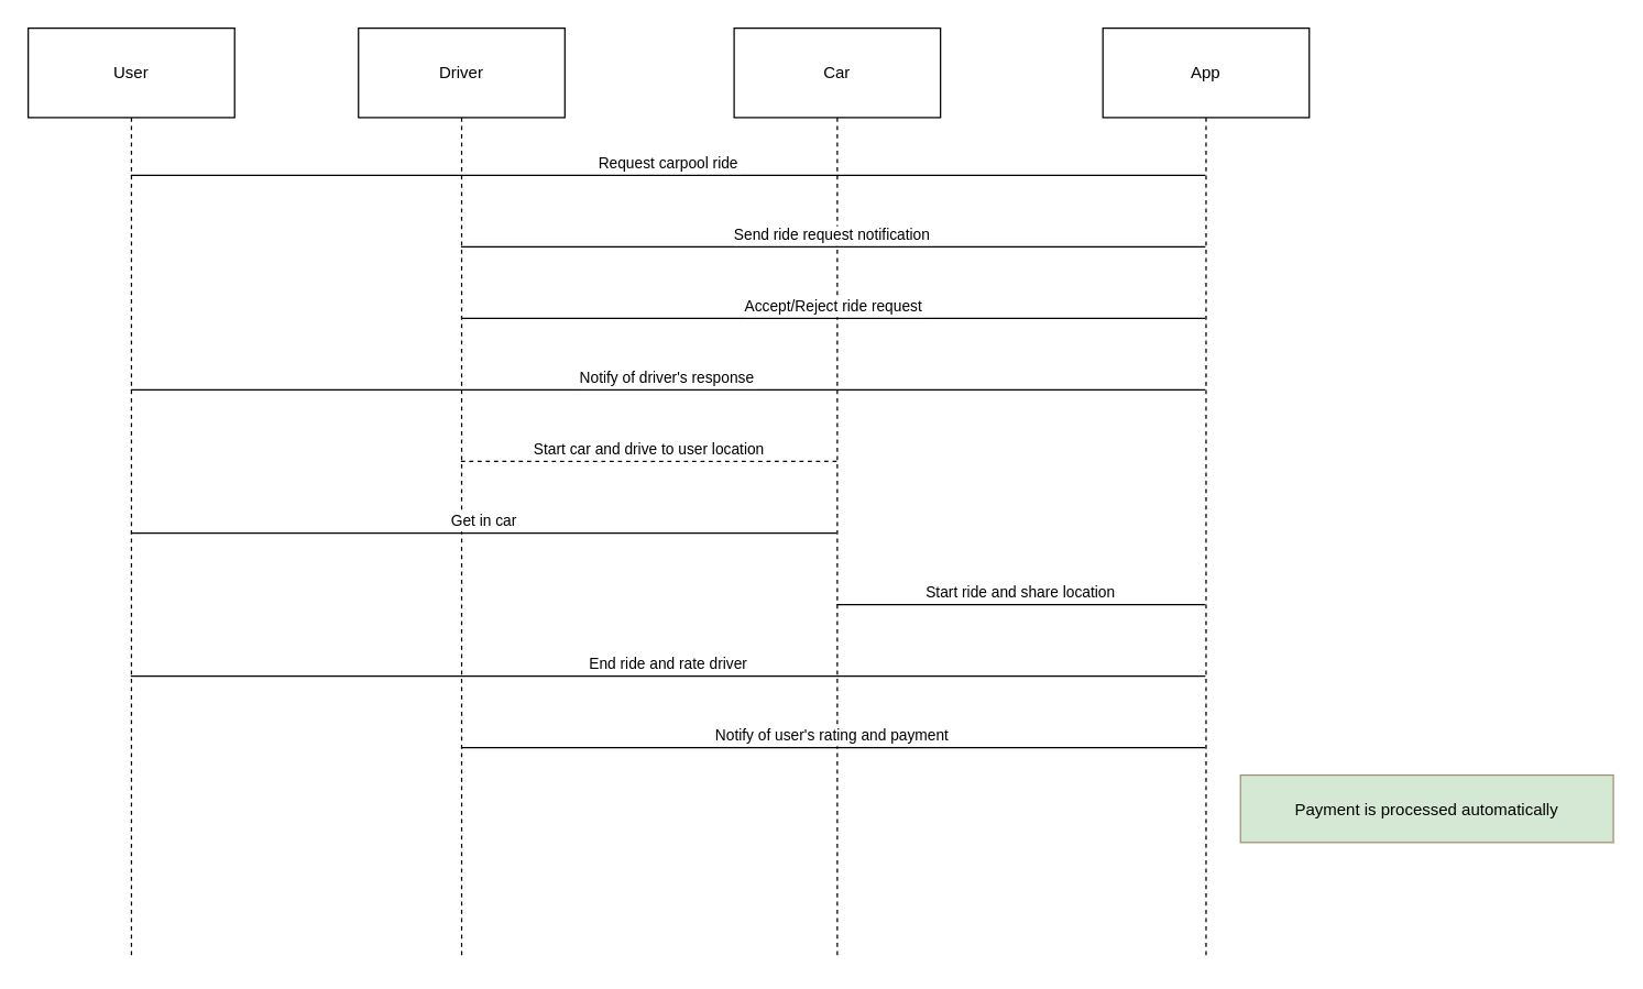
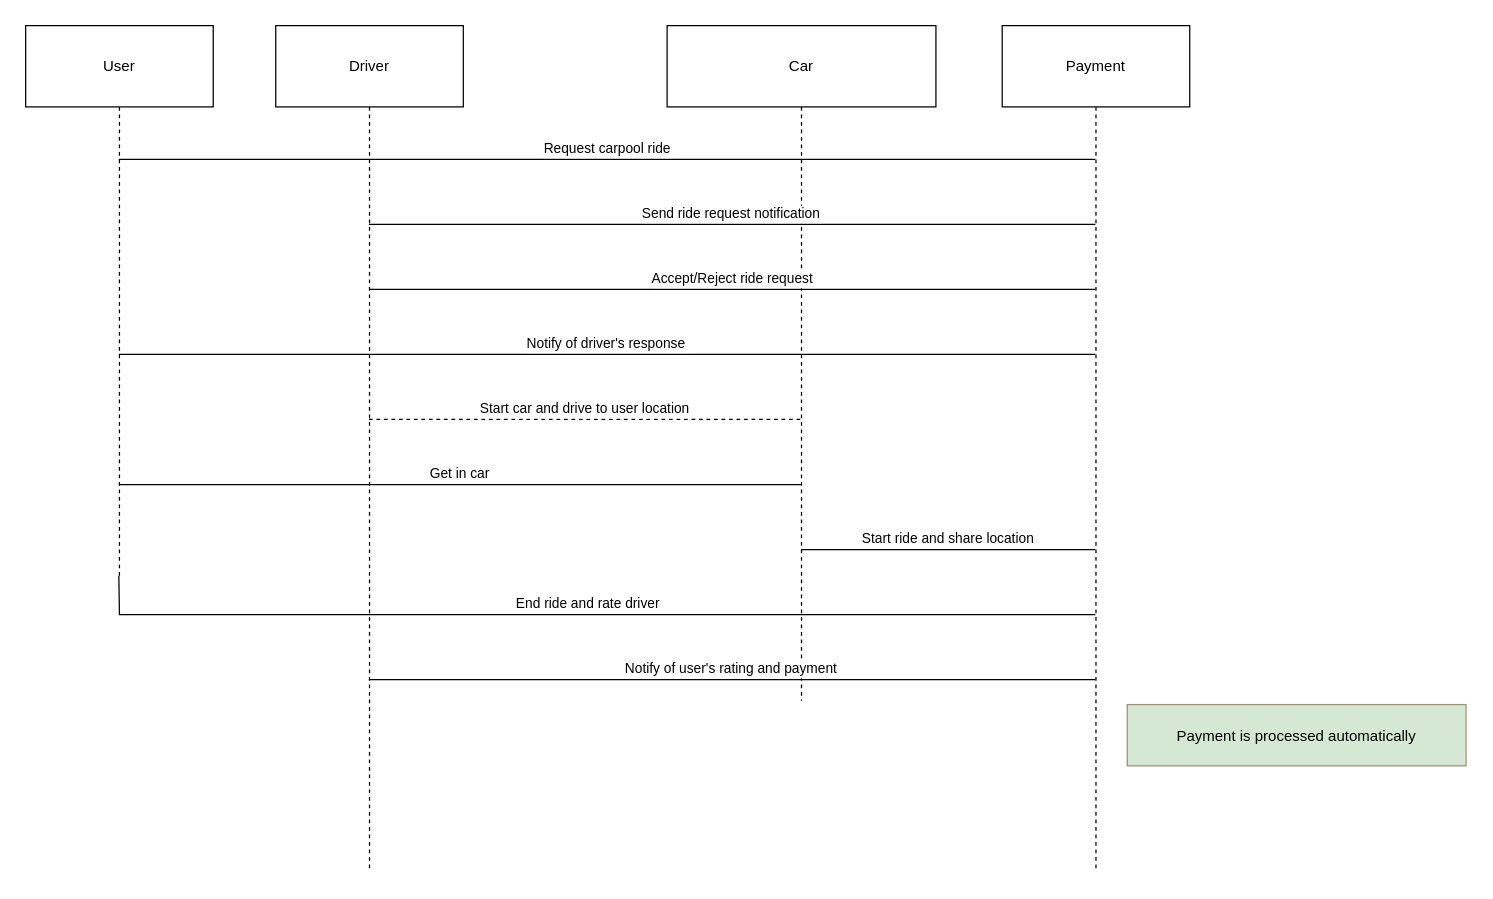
- <mxCell id="5" value="App" style="shape=umlLifeline;perimeter=lifelinePerimeter;whiteSpace=wrap;container=1;dropTarget=0;collapsible=0;recursiveResize=0;outlineConnect=0;portConstraint=eastwest;newEdgeStyle={&quot;edgeStyle&quot;:&quot;elbowEdgeStyle&quot;,&quot;elbow&quot;:&quot;vertical&quot;,&quot;curved&quot;:0,&quot;rounded&quot;:0};size=65;" vertex="1" parent="1"><mxGeometry x="801" width="150" height="677" as="geometry" y="20" /></mxCell>
+ <mxCell id="5" value="Payment" style="shape=umlLifeline;perimeter=lifelinePerimeter;whiteSpace=wrap;container=1;dropTarget=0;collapsible=0;recursiveResize=0;outlineConnect=0;portConstraint=eastwest;newEdgeStyle={&quot;edgeStyle&quot;:&quot;elbowEdgeStyle&quot;,&quot;elbow&quot;:&quot;vertical&quot;,&quot;curved&quot;:0,&quot;rounded&quot;:0};size=65;" vertex="1" parent="1"><mxGeometry x="801" width="150" height="677" as="geometry" y="20" /></mxCell>
- <mxCell id="2" value="User" style="shape=umlLifeline;perimeter=lifelinePerimeter;whiteSpace=wrap;container=1;dropTarget=0;collapsible=0;recursiveResize=0;outlineConnect=0;portConstraint=eastwest;newEdgeStyle={&quot;edgeStyle&quot;:&quot;elbowEdgeStyle&quot;,&quot;elbow&quot;:&quot;vertical&quot;,&quot;curved&quot;:0,&quot;rounded&quot;:0};size=65;" vertex="1" parent="1"><mxGeometry width="150" height="677" as="geometry" x="20" y="20" /></mxCell>
+ <mxCell id="2" value="User" style="shape=umlLifeline;perimeter=lifelinePerimeter;whiteSpace=wrap;container=1;dropTarget=0;collapsible=0;recursiveResize=0;outlineConnect=0;portConstraint=eastwest;newEdgeStyle={&quot;edgeStyle&quot;:&quot;elbowEdgeStyle&quot;,&quot;elbow&quot;:&quot;vertical&quot;,&quot;curved&quot;:0,&quot;rounded&quot;:0};size=65;" vertex="1" parent="1"><mxGeometry x="20" y="20" width="150" height="440" as="geometry" /></mxCell>
- <mxCell id="3" value="Driver" style="shape=umlLifeline;perimeter=lifelinePerimeter;whiteSpace=wrap;container=1;dropTarget=0;collapsible=0;recursiveResize=0;outlineConnect=0;portConstraint=eastwest;newEdgeStyle={&quot;edgeStyle&quot;:&quot;elbowEdgeStyle&quot;,&quot;elbow&quot;:&quot;vertical&quot;,&quot;curved&quot;:0,&quot;rounded&quot;:0};size=65;" vertex="1" parent="1"><mxGeometry x="260" y="20" width="150" height="677" as="geometry" /></mxCell>
+ <mxCell id="3" value="Driver" style="shape=umlLifeline;perimeter=lifelinePerimeter;whiteSpace=wrap;container=1;dropTarget=0;collapsible=0;recursiveResize=0;outlineConnect=0;portConstraint=eastwest;newEdgeStyle={&quot;edgeStyle&quot;:&quot;elbowEdgeStyle&quot;,&quot;elbow&quot;:&quot;vertical&quot;,&quot;curved&quot;:0,&quot;rounded&quot;:0};size=65;" vertex="1" parent="1"><mxGeometry x="220" width="150" height="677" as="geometry" y="20" /></mxCell>
- <mxCell id="4" value="Car" style="shape=umlLifeline;perimeter=lifelinePerimeter;whiteSpace=wrap;container=1;dropTarget=0;collapsible=0;recursiveResize=0;outlineConnect=0;portConstraint=eastwest;newEdgeStyle={&quot;edgeStyle&quot;:&quot;elbowEdgeStyle&quot;,&quot;elbow&quot;:&quot;vertical&quot;,&quot;curved&quot;:0,&quot;rounded&quot;:0};size=65;" vertex="1" parent="1"><mxGeometry x="533" width="150" height="677" as="geometry" y="20" /></mxCell>
+ <mxCell id="4" value="Car" style="shape=umlLifeline;perimeter=lifelinePerimeter;whiteSpace=wrap;container=1;dropTarget=0;collapsible=0;recursiveResize=0;outlineConnect=0;portConstraint=eastwest;newEdgeStyle={&quot;edgeStyle&quot;:&quot;elbowEdgeStyle&quot;,&quot;elbow&quot;:&quot;vertical&quot;,&quot;curved&quot;:0,&quot;rounded&quot;:0};size=65;" vertex="1" parent="1"><mxGeometry x="533" y="20" width="215" height="540" as="geometry" /></mxCell>
